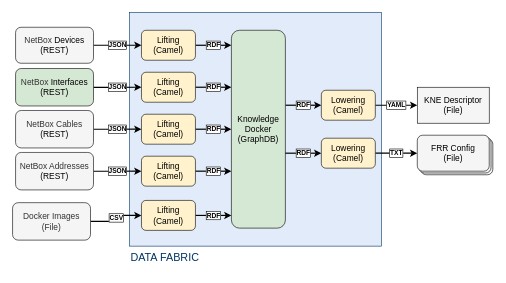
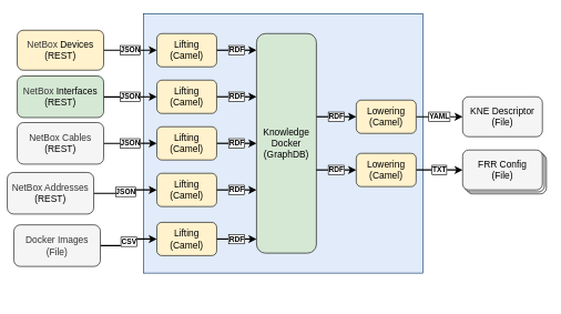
- <mxCell id="12" value="NetBox&amp;nbsp;&lt;span style=&quot;background-color: transparent; color: light-dark(rgb(0, 0, 0), rgb(255, 255, 255));&quot;&gt;Devices&lt;/span&gt;&lt;div&gt;&lt;span style=&quot;background-color: transparent; color: light-dark(rgb(0, 0, 0), rgb(255, 255, 255));&quot;&gt;(REST)&lt;/span&gt;&lt;/div&gt;" style="rounded=1;whiteSpace=wrap;html=1;fontSize=14;fillColor=#f5f5f5;fontColor=#333333;strokeColor=#000000;" parent="1" vertex="1"><mxGeometry x="25" y="45" width="130" height="60" as="geometry" /></mxCell>
+ <mxCell id="12" value="NetBox&amp;nbsp;&lt;span style=&quot;background-color: transparent; color: light-dark(rgb(0, 0, 0), rgb(255, 255, 255));&quot;&gt;Devices&lt;/span&gt;&lt;div&gt;&lt;span style=&quot;background-color: transparent; color: light-dark(rgb(0, 0, 0), rgb(255, 255, 255));&quot;&gt;(REST)&lt;/span&gt;&lt;/div&gt;" style="rounded=1;whiteSpace=wrap;html=1;fontSize=14;fillColor=#fff2cc;fontColor=#333333;strokeColor=#000000;" parent="1" vertex="1"><mxGeometry x="25" y="45" width="130" height="60" as="geometry" /></mxCell>
- <mxCell id="25" value="KNE&amp;nbsp;&lt;span style=&quot;background-color: transparent; color: light-dark(rgb(0, 0, 0), rgb(255, 255, 255));&quot;&gt;Descriptor&lt;/span&gt;&lt;div&gt;&lt;span style=&quot;background-color: transparent; color: light-dark(rgb(0, 0, 0), rgb(255, 255, 255));&quot;&gt;(File)&lt;/span&gt;&lt;/div&gt;" style="whiteSpace=wrap;html=1;fontSize=14;fillColor=#f5f5f5;strokeColor=#000000;rounded=0;" parent="1" vertex="1"><mxGeometry x="695" y="145" width="120" height="60" as="geometry" /></mxCell>
+ <mxCell id="25" value="KNE&amp;nbsp;&lt;span style=&quot;background-color: transparent; color: light-dark(rgb(0, 0, 0), rgb(255, 255, 255));&quot;&gt;Descriptor&lt;/span&gt;&lt;div&gt;&lt;span style=&quot;background-color: transparent; color: light-dark(rgb(0, 0, 0), rgb(255, 255, 255));&quot;&gt;(File)&lt;/span&gt;&lt;/div&gt;" style="rounded=1;whiteSpace=wrap;html=1;fontSize=14;fillColor=#f5f5f5;strokeColor=#000000;" parent="1" vertex="1"><mxGeometry x="695" y="145" width="120" height="60" as="geometry" /></mxCell>
- <mxCell id="27" value="NetBox Addresses&lt;div&gt;&lt;span style=&quot;background-color: transparent; color: light-dark(rgb(0, 0, 0), rgb(255, 255, 255));&quot;&gt;(REST)&lt;/span&gt;&lt;/div&gt;" style="rounded=1;whiteSpace=wrap;html=1;fontSize=14;fillColor=#f5f5f5;fontColor=#333333;strokeColor=#000000;" parent="1" vertex="1"><mxGeometry x="25" y="253.75" width="130" height="62.5" as="geometry" /></mxCell>
+ <mxCell id="27" value="NetBox Addresses&lt;div&gt;&lt;span style=&quot;background-color: transparent; color: light-dark(rgb(0, 0, 0), rgb(255, 255, 255));&quot;&gt;(REST)&lt;/span&gt;&lt;/div&gt;" style="rounded=1;whiteSpace=wrap;html=1;fontSize=14;fillColor=#f5f5f5;fontColor=#333333;strokeColor=#000000;" parent="1" vertex="1"><mxGeometry x="10" y="258.75" width="130" height="62.5" as="geometry" /></mxCell>
- <mxCell id="28" value="DATA FABRIC" style="text;html=1;align=left;verticalAlign=middle;resizable=0;points=[];autosize=1;strokeColor=none;fillColor=none;fontSize=18;fontColor=#003366;" parent="1" vertex="1"><mxGeometry x="215" y="410" width="140" height="40" as="geometry" /></mxCell>
